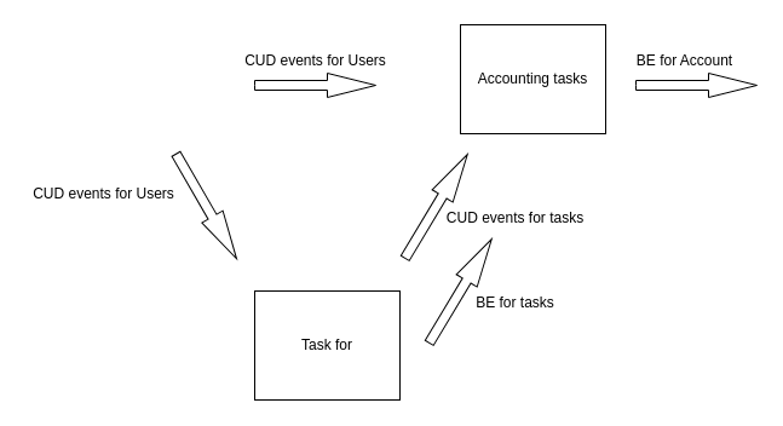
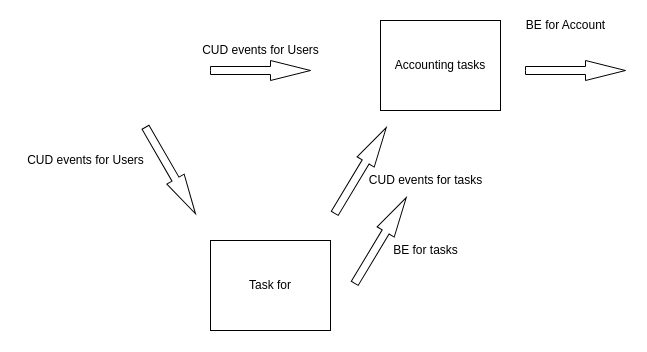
- <mxCell id="13" value="BE for Account" style="text;html=1;align=center;verticalAlign=middle;resizable=0;points=[];autosize=1;strokeColor=none;fillColor=none;" vertex="1" parent="1"><mxGeometry x="520" y="40" width="90" height="20" as="geometry" /></mxCell>
+ <mxCell id="13" value="BE for Account" style="text;html=1;align=center;verticalAlign=middle;resizable=0;points=[];autosize=1;strokeColor=none;fillColor=none;" vertex="1" parent="1"><mxGeometry x="520" y="15" width="90" height="20" as="geometry" /></mxCell>
